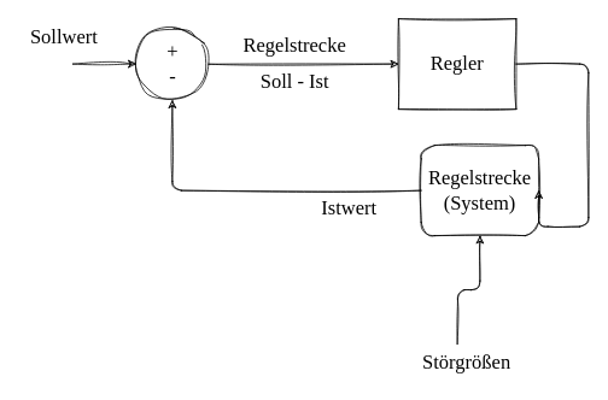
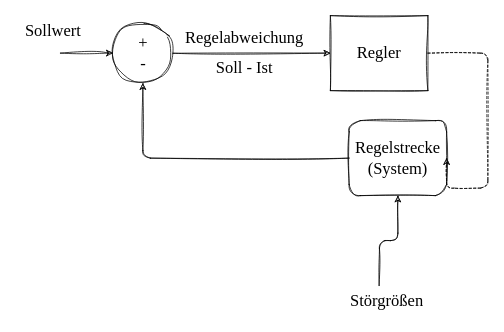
- <mxCell id="9" value="Regelstrecke" style="text;html=1;align=center;verticalAlign=middle;resizable=0;points=[];autosize=1;strokeColor=none;fillColor=none;fontSize=22;fontFamily=Tahoma;" vertex="1" parent="1"><mxGeometry x="230" y="30" width="190" height="40" as="geometry" /></mxCell>
+ <mxCell id="9" value="Regelabweichung" style="text;html=1;align=center;verticalAlign=middle;resizable=0;points=[];autosize=1;strokeColor=none;fillColor=none;fontSize=22;fontFamily=Tahoma;" vertex="1" parent="1"><mxGeometry x="230" y="30" width="190" height="40" as="geometry" /></mxCell>
- <mxCell id="7" style="edgeStyle=orthogonalEdgeStyle;sketch=1;html=1;entryX=1;entryY=0.5;entryDx=0;entryDy=0;fontFamily=Tahoma;fontSize=22;startArrow=none;startFill=0;endArrow=classic;endFill=1;" edge="1" parent="1" source="8" target="13"><mxGeometry relative="1" as="geometry"><Array as="points"><mxPoint x="650" y="70" /><mxPoint x="650" y="250" /></Array></mxGeometry></mxCell>
+ <mxCell id="7" style="edgeStyle=orthogonalEdgeStyle;sketch=1;html=1;entryX=1;entryY=0.5;entryDx=0;entryDy=0;fontFamily=Tahoma;fontSize=22;startArrow=none;startFill=0;endArrow=classic;endFill=1;dashed=1;" edge="1" parent="1" source="8" target="13"><mxGeometry relative="1" as="geometry"><Array as="points"><mxPoint x="650" y="70" /><mxPoint x="650" y="250" /></Array></mxGeometry></mxCell>
- <mxCell id="14" value="Istwert" style="text;html=1;align=center;verticalAlign=middle;resizable=0;points=[];autosize=1;strokeColor=none;fillColor=none;fontSize=22;fontFamily=Tahoma;" vertex="1" parent="1"><mxGeometry x="340" y="210" width="90" height="40" as="geometry" /></mxCell>
